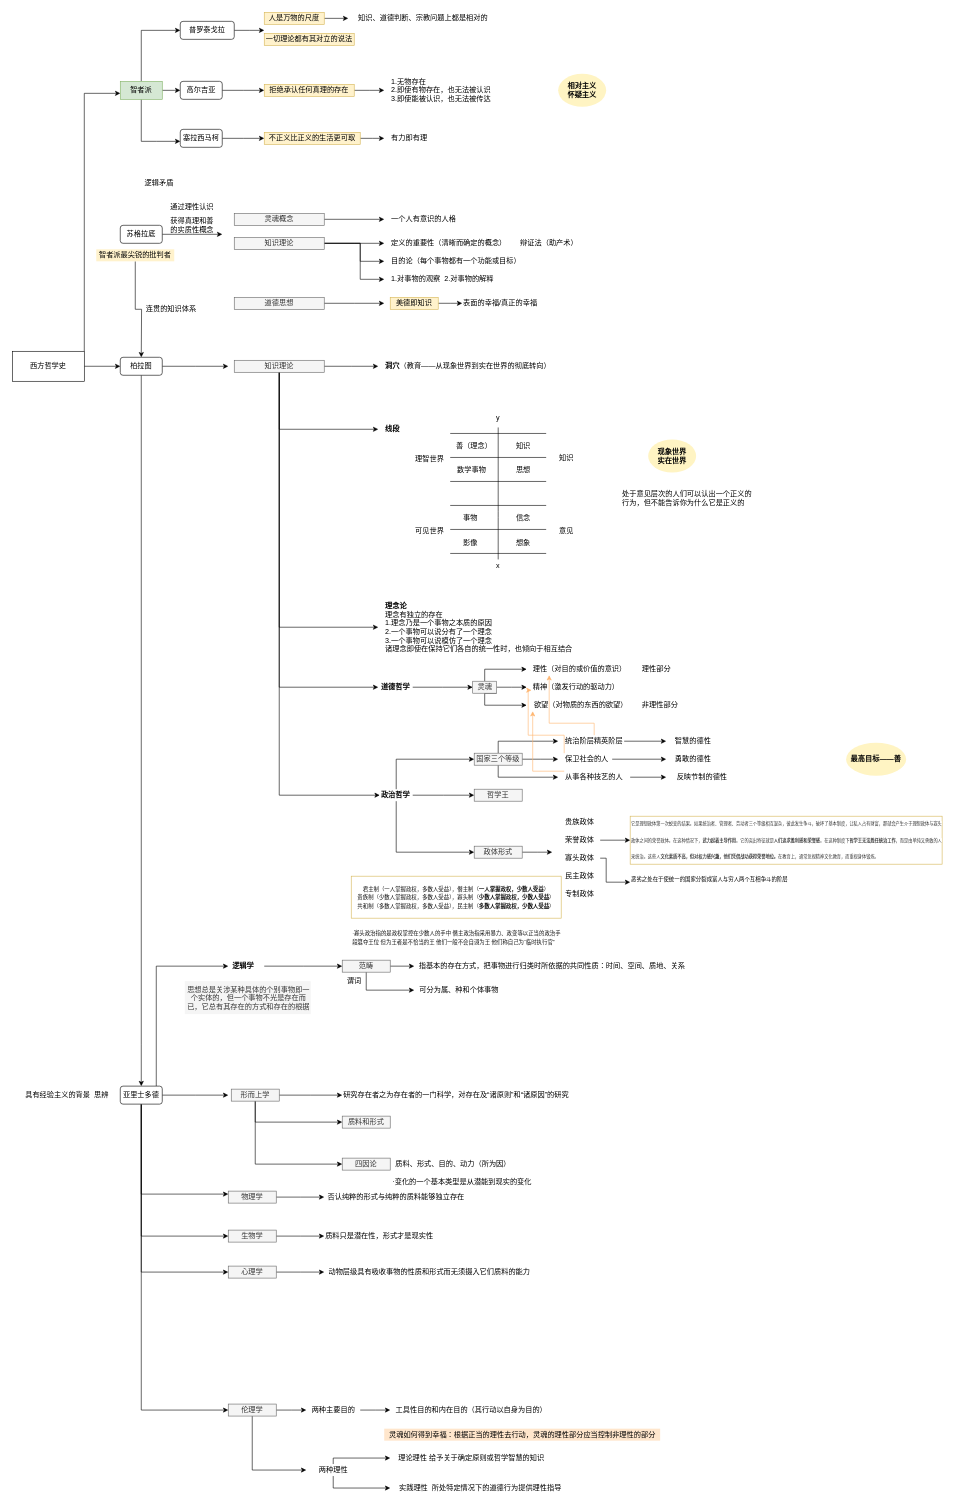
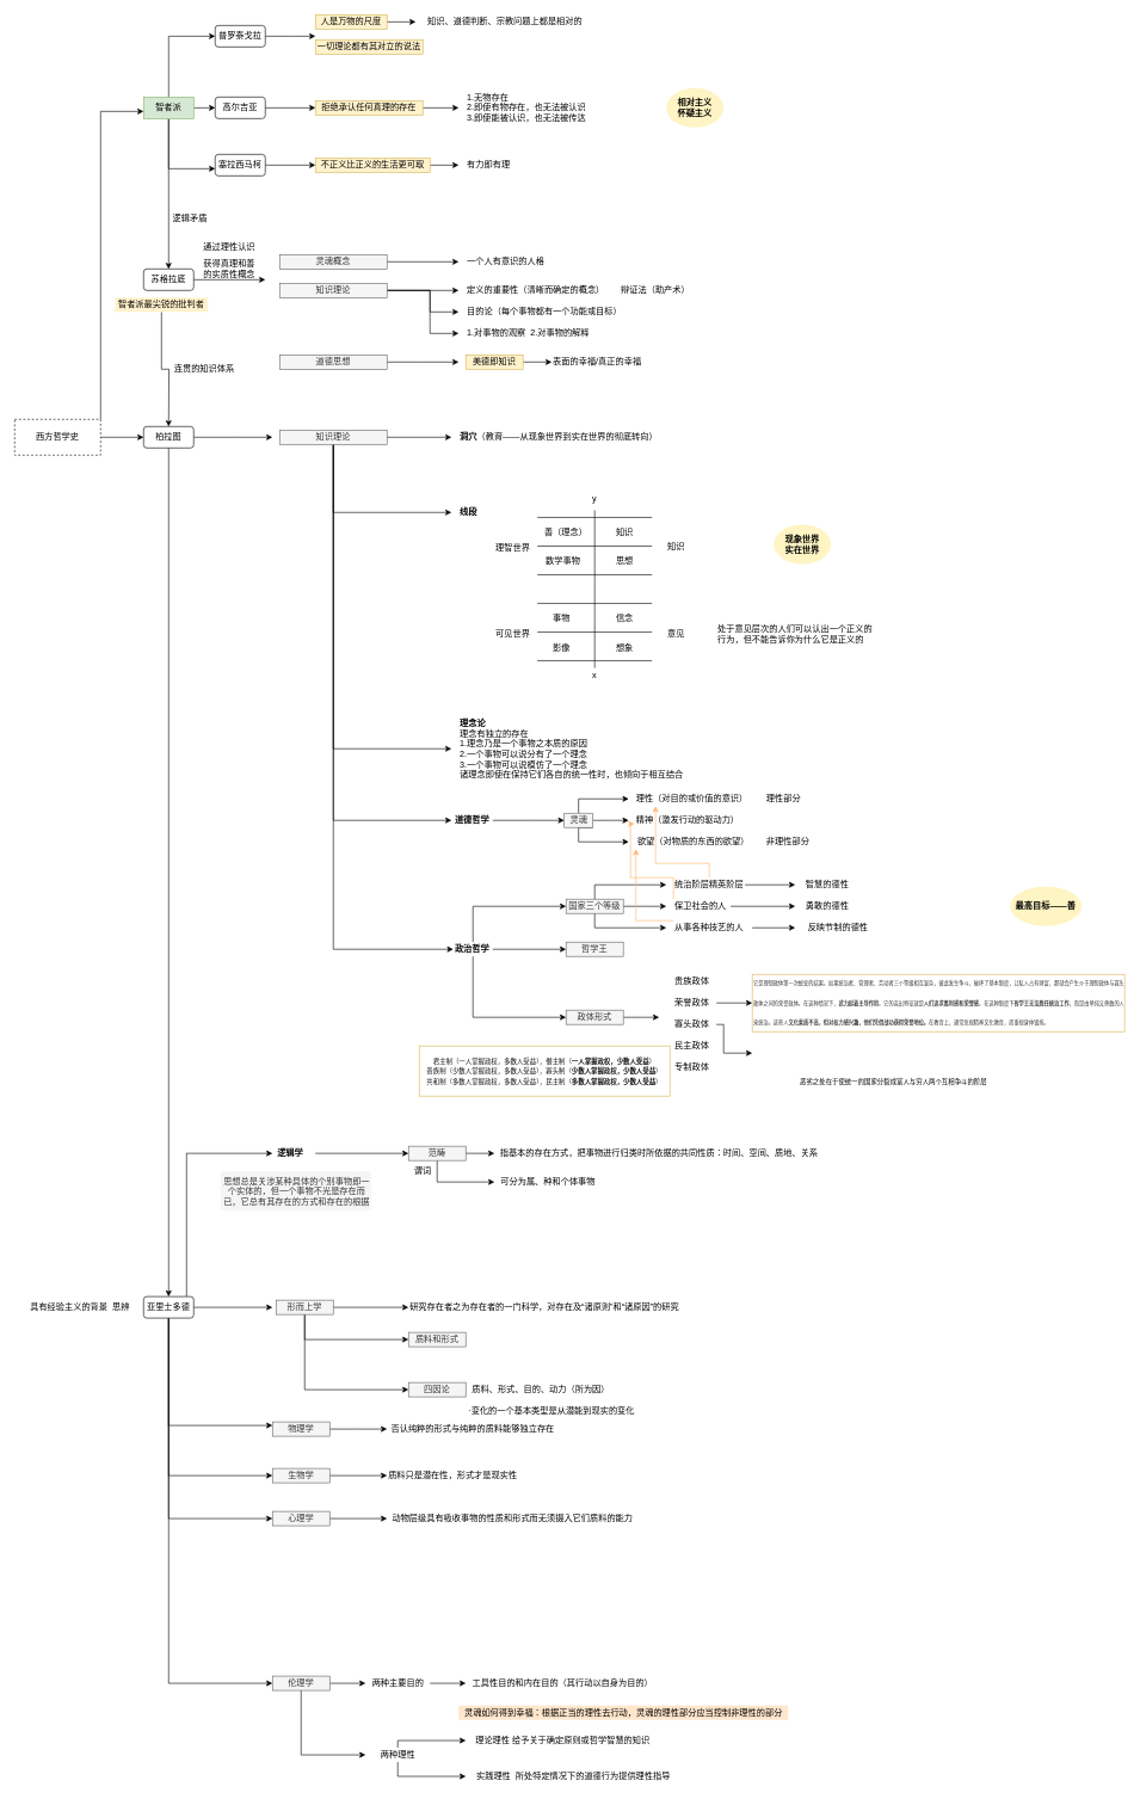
- <mxCell id="13" value="普罗泰戈拉" parent="1" vertex="1" style="rounded=1;whiteSpace=wrap;html=1;"><mxGeometry x="300" y="35" as="geometry" height="30" width="90" /></mxCell>
+ <mxCell id="13" value="普罗泰戈拉" parent="1" vertex="1" style="rounded=1;whiteSpace=wrap;html=1;"><mxGeometry as="geometry" height="30" width="70" y="35" x="300" /></mxCell>
+ <mxCell id="10" parent="1" style="edgeStyle=orthogonalEdgeStyle;rounded=0;orthogonalLoop=1;jettySize=auto;html=1;entryX=0.5;entryY=0;entryDx=0;entryDy=0;" source="11" edge="1" target="30"><mxGeometry as="geometry" relative="1"><mxPoint as="targetPoint" y="315" x="235" /></mxGeometry></mxCell>
- <mxCell id="6" value="西方哲学史" parent="1" vertex="1" style="rounded=0;whiteSpace=wrap;html=1;"><mxGeometry as="geometry" height="50" width="120" y="585" x="20" /></mxCell>
+ <mxCell id="6" value="西方哲学史" parent="1" vertex="1" style="rounded=0;whiteSpace=wrap;html=1;dashed=1;"><mxGeometry as="geometry" height="50" width="120" y="585" x="20" /></mxCell>
- <mxCell id="84" value="&lt;div align=&quot;left&quot;&gt;处于意见层次的人们可以认出一个正义的行为，但不能告诉你为什么它是正义的&lt;/div&gt;" parent="1" vertex="1" style="text;html=1;strokeColor=none;fillColor=none;align=left;verticalAlign=middle;whiteSpace=wrap;rounded=0;"><mxGeometry x="1035" y="819" as="geometry" height="20" width="220" /></mxCell>
+ <mxCell id="84" value="&lt;div align=&quot;left&quot;&gt;处于意见层次的人们可以认出一个正义的行为，但不能告诉你为什么它是正义的&lt;/div&gt;" parent="1" vertex="1" style="text;html=1;strokeColor=none;fillColor=none;align=left;verticalAlign=middle;whiteSpace=wrap;rounded=0;"><mxGeometry as="geometry" height="20" width="220" y="874" x="1000" /></mxCell>
- <mxCell id="132" value="&lt;font style=&quot;font-size: 9px&quot;&gt;恶劣之处在于使统一的国家分裂成富人与穷人两个互相争斗的阶层&lt;/font&gt;" parent="1" vertex="1" style="text;whiteSpace=wrap;html=1;"><mxGeometry as="geometry" height="30" width="350" y="1450" x="1050" /></mxCell>
+ <mxCell id="132" value="&lt;font style=&quot;font-size: 9px&quot;&gt;恶劣之处在于使统一的国家分裂成富人与穷人两个互相争斗的阶层&lt;/font&gt;" parent="1" vertex="1" style="text;whiteSpace=wrap;html=1;"><mxGeometry x="1115" y="1495" as="geometry" height="30" width="350" /></mxCell>
- <mxCell id="141" value="&lt;span style=&quot;text-align: left ; color: rgb(18 , 18 , 18) ; text-transform: none ; line-height: 1.6 ; text-indent: 0px ; letter-spacing: normal ; font-size: 9px ; font-style: normal ; font-variant: normal ; font-weight: 400 ; text-decoration: none ; word-spacing: 0px ; display: inline ; float: none ; background-color: rgb(255 , 255 , 255)&quot;&gt;&lt;font style=&quot;font-size: 9px&quot;&gt;·寡头政治指的是政权掌控在少数人的手中 僭主政治指采用暴力、政变等以正当的政治手段篡夺王位 但为王者是不恰当的王 他们一般不会自诩为王 他们称自己为“临时执行官”&lt;/font&gt;&lt;/span&gt;" parent="1" vertex="1" style="text;whiteSpace=wrap;html=1;"><mxGeometry as="geometry" height="40" width="350" y="1540" x="585" /></mxCell>
